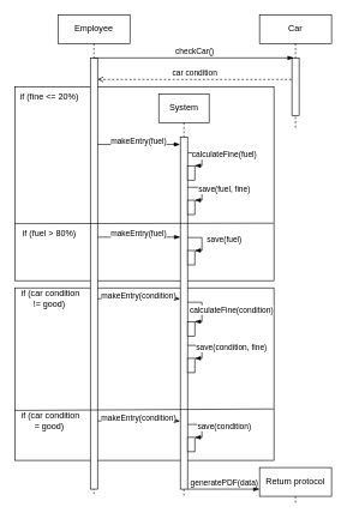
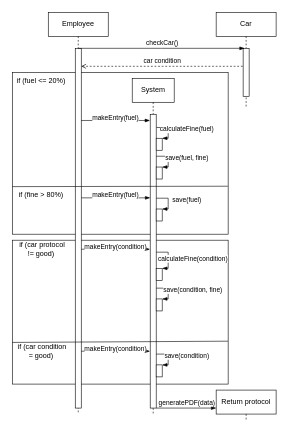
- <mxCell id="12" value="if (fine &amp;lt;= 20%)&amp;nbsp;" style="text;html=1;align=center;verticalAlign=middle;whiteSpace=wrap;rounded=0;" vertex="1" parent="1"><mxGeometry x="20" y="120" width="100" height="30" as="geometry" /></mxCell>
+ <mxCell id="12" value="if (fuel &amp;lt;= 20%)&amp;nbsp;" style="text;html=1;align=center;verticalAlign=middle;whiteSpace=wrap;rounded=0;" vertex="1" parent="1"><mxGeometry x="20" y="120" width="100" height="30" as="geometry" /></mxCell>
- <mxCell id="21" value="if (fuel &amp;gt; 80%)&amp;nbsp;" style="text;html=1;align=center;verticalAlign=middle;whiteSpace=wrap;rounded=0;" vertex="1" parent="1"><mxGeometry x="20" y="310" width="100" height="30" as="geometry" /></mxCell>
+ <mxCell id="21" value="if (fine &amp;gt; 80%)&amp;nbsp;" style="text;html=1;align=center;verticalAlign=middle;whiteSpace=wrap;rounded=0;" vertex="1" parent="1"><mxGeometry x="20" y="310" width="100" height="30" as="geometry" /></mxCell>
- <mxCell id="24" value="if (car condition&lt;br&gt;!= good)&amp;nbsp;" style="text;html=1;align=center;verticalAlign=middle;whiteSpace=wrap;rounded=0;" vertex="1" parent="1"><mxGeometry x="20" y="400" width="100" height="30" as="geometry" /></mxCell>
+ <mxCell id="24" value="if (car protocol&lt;br&gt;!= good)&amp;nbsp;" style="text;html=1;align=center;verticalAlign=middle;whiteSpace=wrap;rounded=0;" vertex="1" parent="1"><mxGeometry x="20" y="400" width="100" height="30" as="geometry" /></mxCell>
